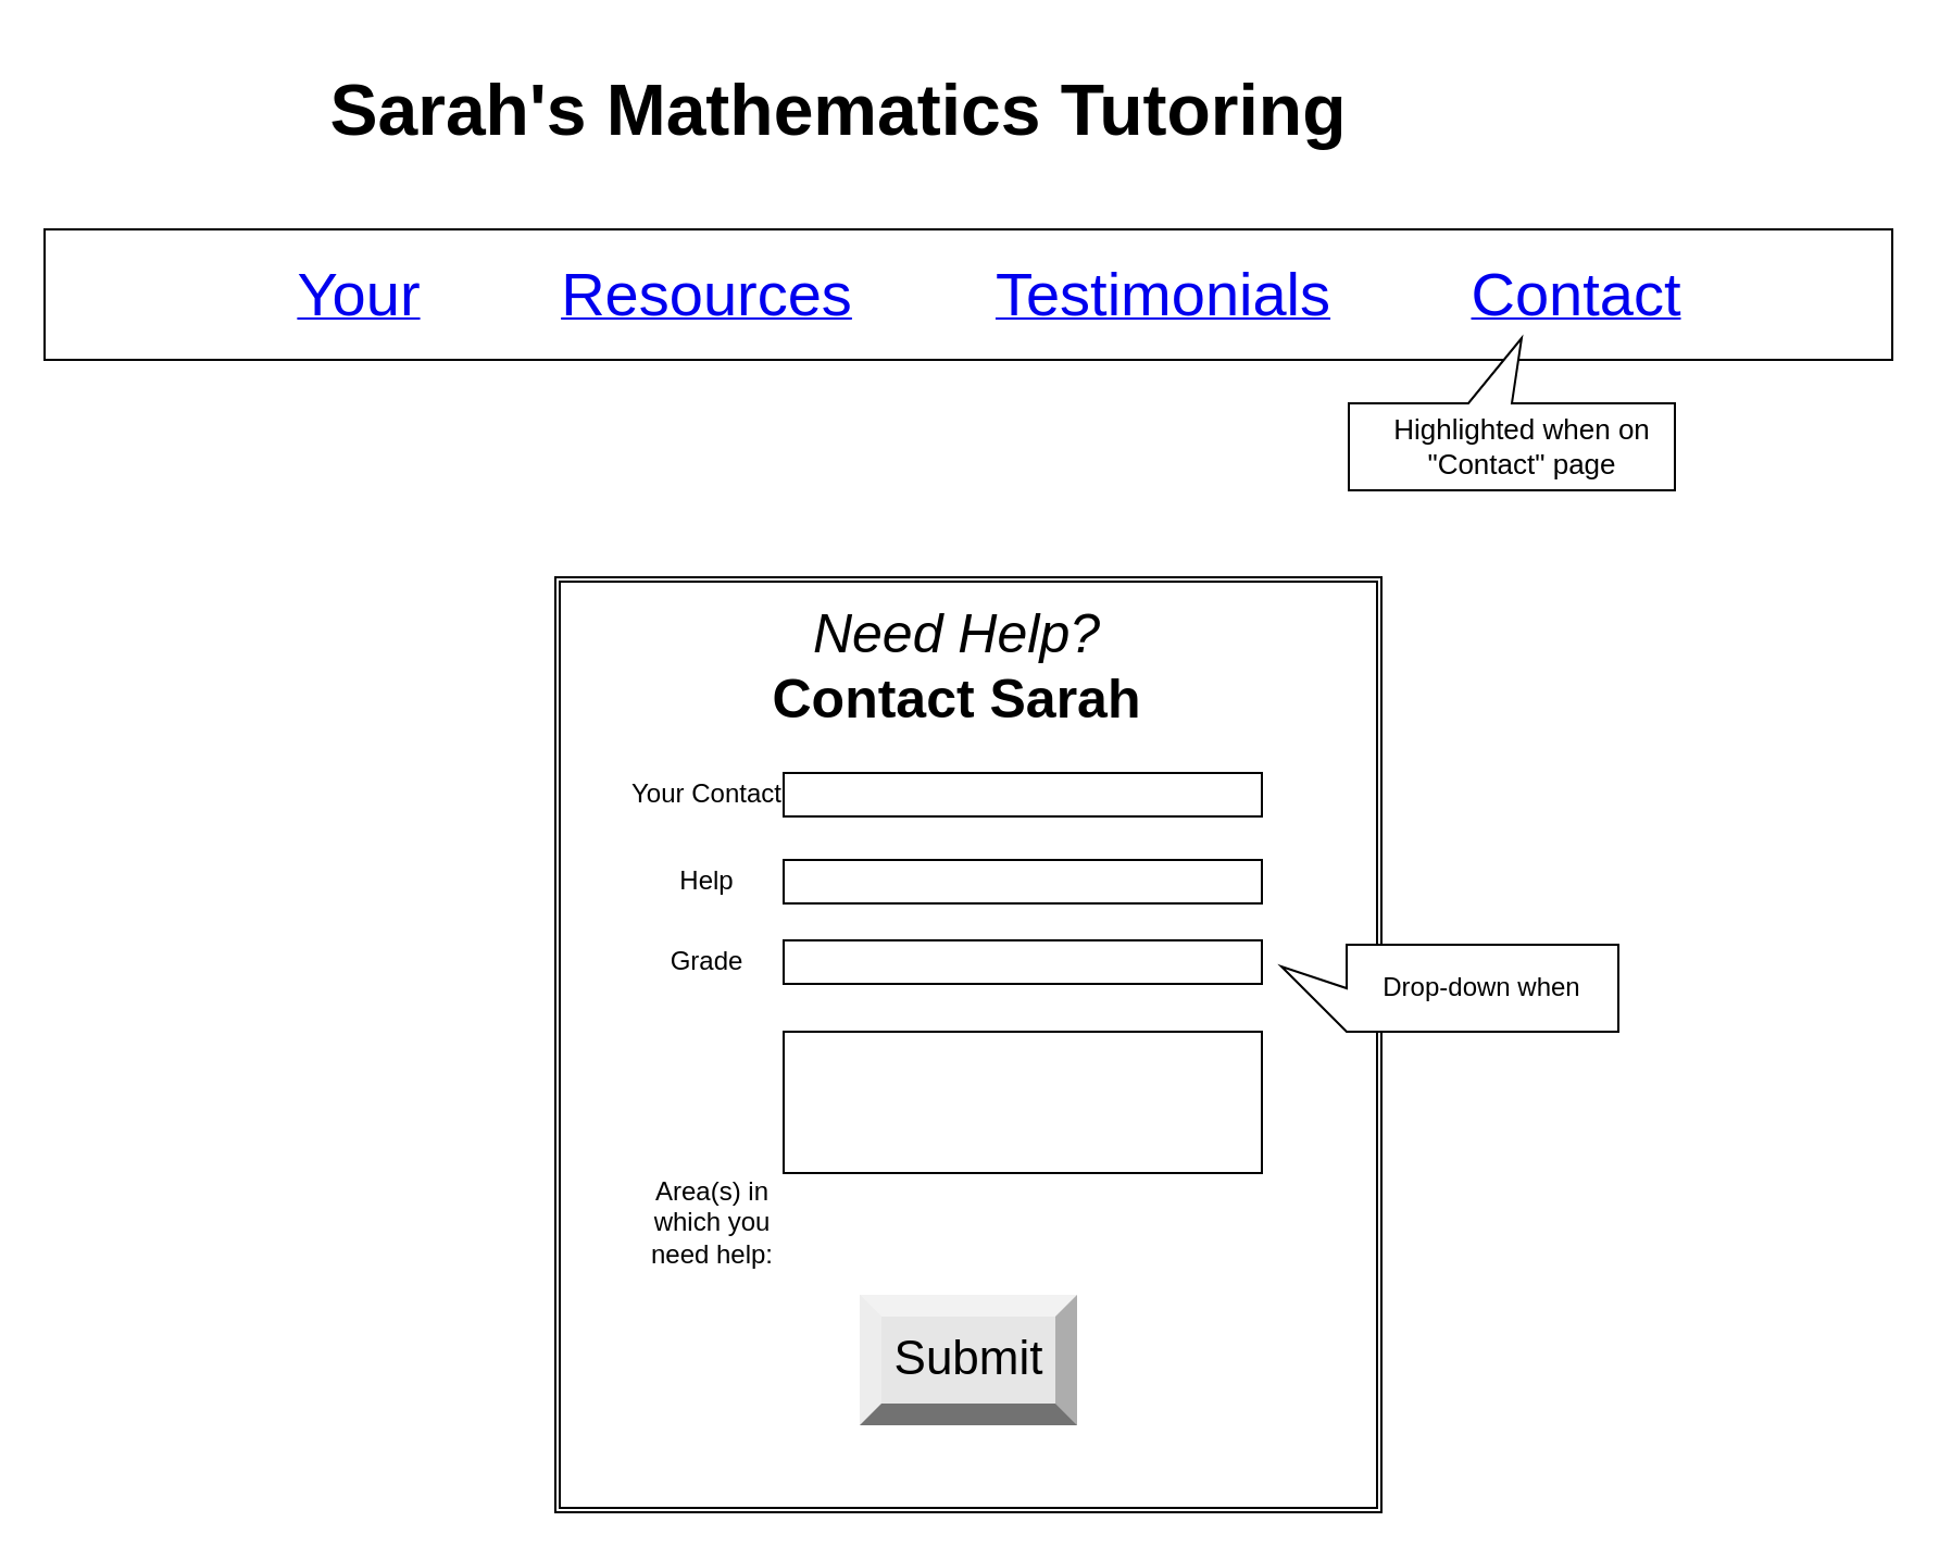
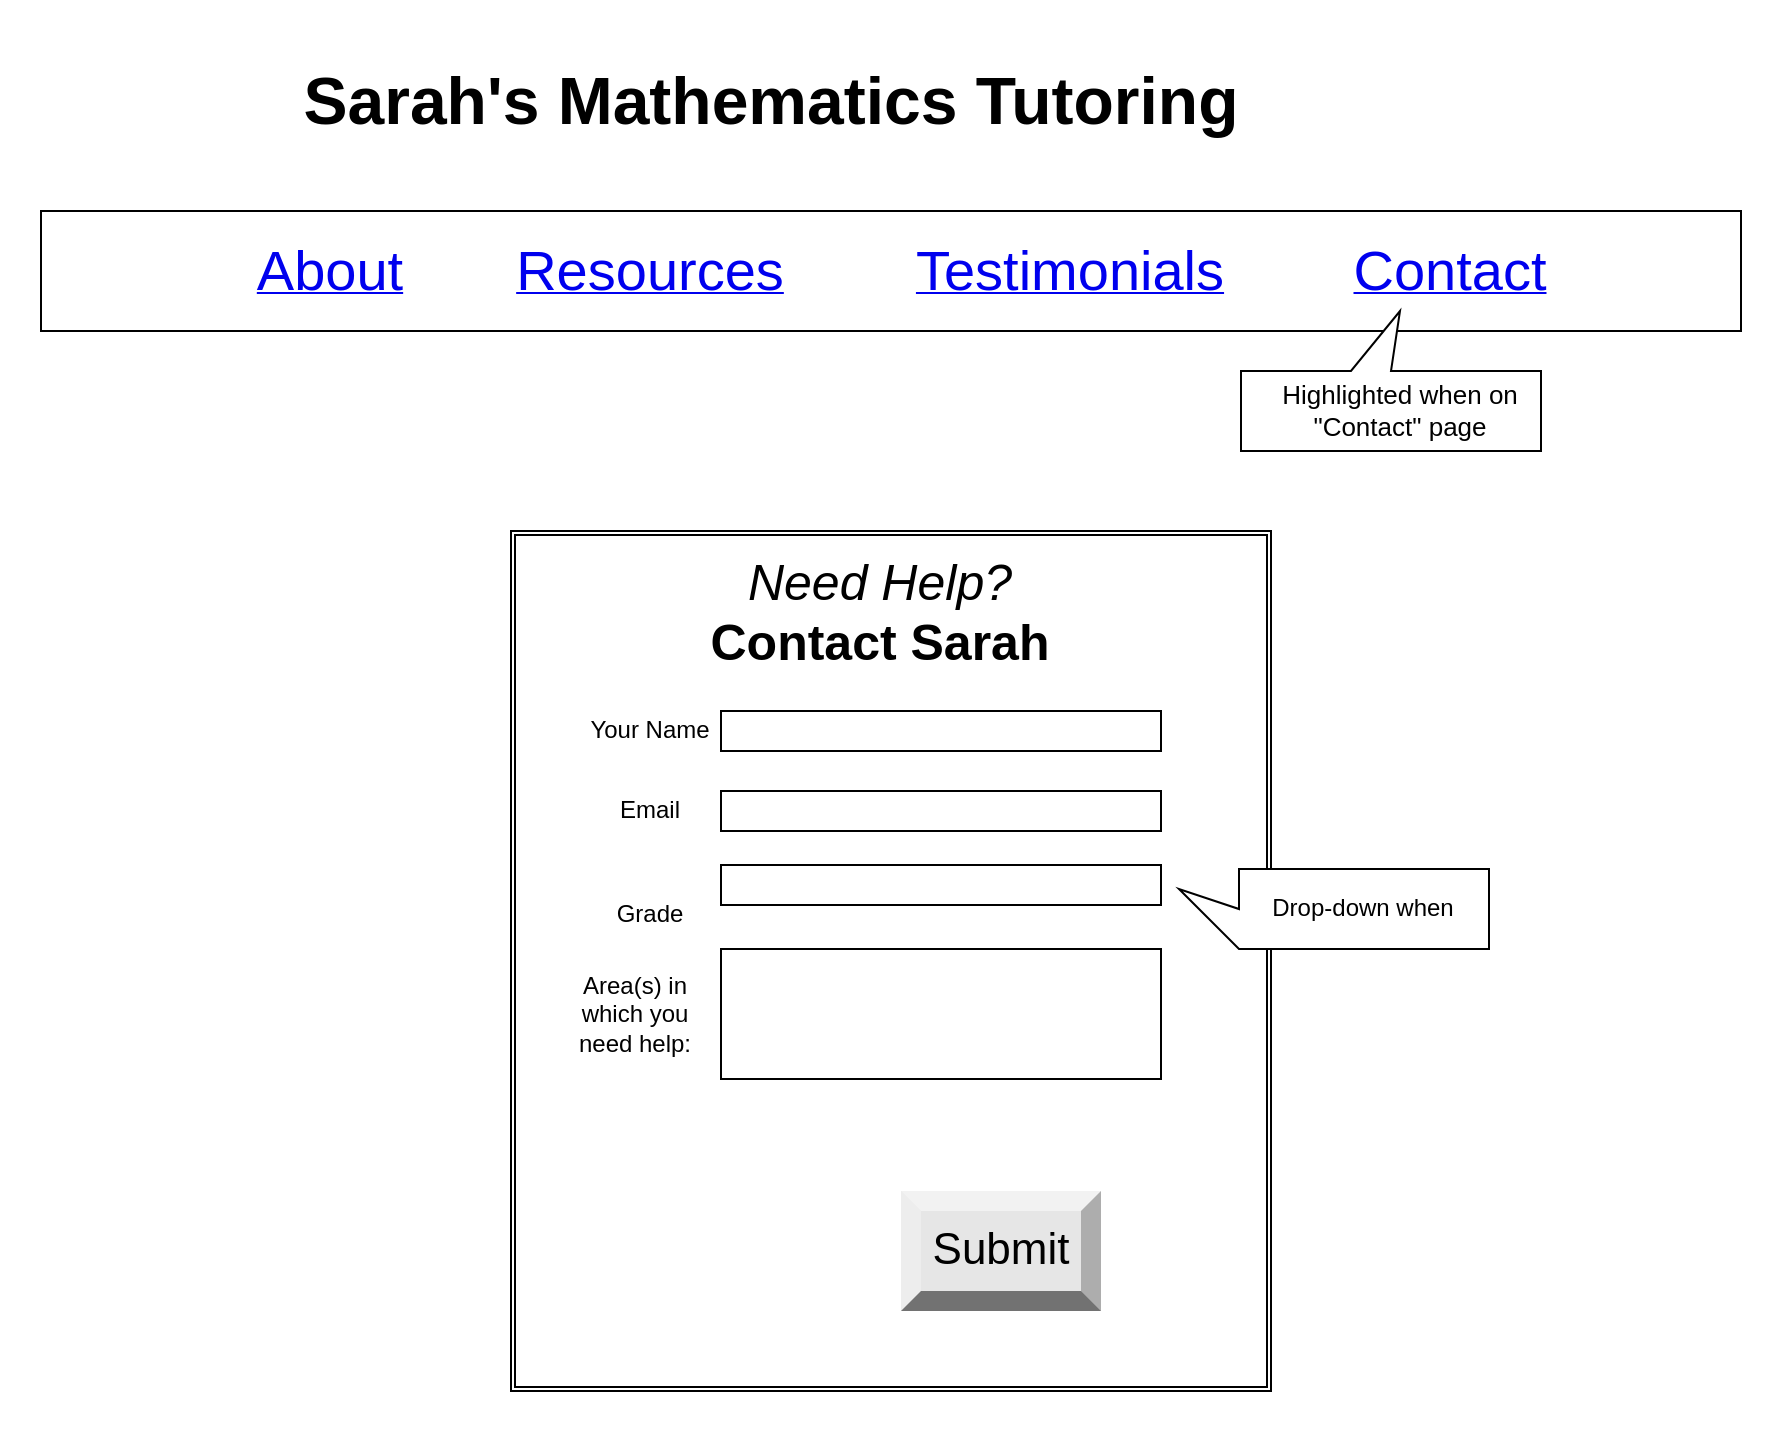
- <mxCell id="4" value="&lt;font style=&quot;font-size: 28px&quot;&gt;Your&lt;/font&gt;" style="text;html=1;strokeColor=none;fillColor=none;whiteSpace=wrap;align=center;verticalAlign=middle;fontColor=#0000EE;fontStyle=4;" parent="1" vertex="1"><mxGeometry x="80" y="105" width="170" height="60" as="geometry" /></mxCell>
+ <mxCell id="4" value="&lt;font style=&quot;font-size: 28px&quot;&gt;About&lt;/font&gt;" style="text;html=1;strokeColor=none;fillColor=none;whiteSpace=wrap;align=center;verticalAlign=middle;fontColor=#0000EE;fontStyle=4;" parent="1" vertex="1"><mxGeometry x="80" y="105" width="170" height="60" as="geometry" /></mxCell>
- <mxCell id="16" value="Your Contact" style="text;html=1;strokeColor=none;fillColor=none;align=center;verticalAlign=middle;whiteSpace=wrap;rounded=0;labelBackgroundColor=none;fontSize=12;" vertex="1" parent="1"><mxGeometry x="270" y="355" width="110" height="20" as="geometry" /></mxCell>
+ <mxCell id="16" value="Your Name" style="text;html=1;strokeColor=none;fillColor=none;align=center;verticalAlign=middle;whiteSpace=wrap;rounded=0;labelBackgroundColor=none;fontSize=12;" vertex="1" parent="1"><mxGeometry x="270" y="355" width="110" height="20" as="geometry" /></mxCell>
- <mxCell id="17" value="Help" style="text;html=1;strokeColor=none;fillColor=none;align=center;verticalAlign=middle;whiteSpace=wrap;rounded=0;labelBackgroundColor=none;fontSize=12;" vertex="1" parent="1"><mxGeometry x="270" y="395" width="110" height="20" as="geometry" /></mxCell>
+ <mxCell id="17" value="Email" style="text;html=1;strokeColor=none;fillColor=none;align=center;verticalAlign=middle;whiteSpace=wrap;rounded=0;labelBackgroundColor=none;fontSize=12;" vertex="1" parent="1"><mxGeometry x="270" y="395" width="110" height="20" as="geometry" /></mxCell>
- <mxCell id="19" value="Grade" style="text;html=1;strokeColor=none;fillColor=none;align=center;verticalAlign=middle;whiteSpace=wrap;rounded=0;labelBackgroundColor=none;fontSize=12;" vertex="1" parent="1"><mxGeometry x="305" y="432" width="40" height="20" as="geometry" /></mxCell>
+ <mxCell id="19" value="Grade" style="text;html=1;strokeColor=none;fillColor=none;align=center;verticalAlign=middle;whiteSpace=wrap;rounded=0;labelBackgroundColor=none;fontSize=12;" vertex="1" parent="1"><mxGeometry x="305" y="447" width="40" height="20" as="geometry" /></mxCell>
- <mxCell id="20" value="Area(s) in which you need help:" style="text;html=1;strokeColor=none;fillColor=none;align=center;verticalAlign=middle;whiteSpace=wrap;rounded=0;labelBackgroundColor=none;fontSize=12;" vertex="1" parent="1"><mxGeometry x="285" y="546.5" width="85" height="30" as="geometry" /></mxCell>
+ <mxCell id="20" value="Area(s) in which you need help:" style="text;html=1;strokeColor=none;fillColor=none;align=center;verticalAlign=middle;whiteSpace=wrap;rounded=0;labelBackgroundColor=none;fontSize=12;" vertex="1" parent="1"><mxGeometry x="275" y="491.5" width="85" height="30" as="geometry" /></mxCell>
- <mxCell id="11" value="Submit" style="labelPosition=center;verticalLabelPosition=middle;align=center;html=1;shape=mxgraph.basic.shaded_button;dx=10;fillColor=#E6E6E6;strokeColor=none;labelBackgroundColor=none;fontSize=22;" vertex="1" parent="1"><mxGeometry x="395" y="595" width="100" height="60" as="geometry" /></mxCell>
+ <mxCell id="11" value="Submit" style="labelPosition=center;verticalLabelPosition=middle;align=center;html=1;shape=mxgraph.basic.shaded_button;dx=10;fillColor=#E6E6E6;strokeColor=none;labelBackgroundColor=none;fontSize=22;" vertex="1" parent="1"><mxGeometry x="450" y="595" width="100" height="60" as="geometry" /></mxCell>
